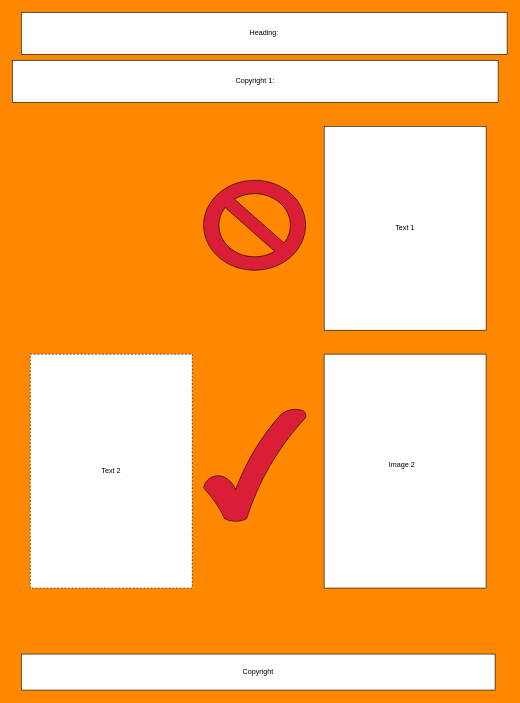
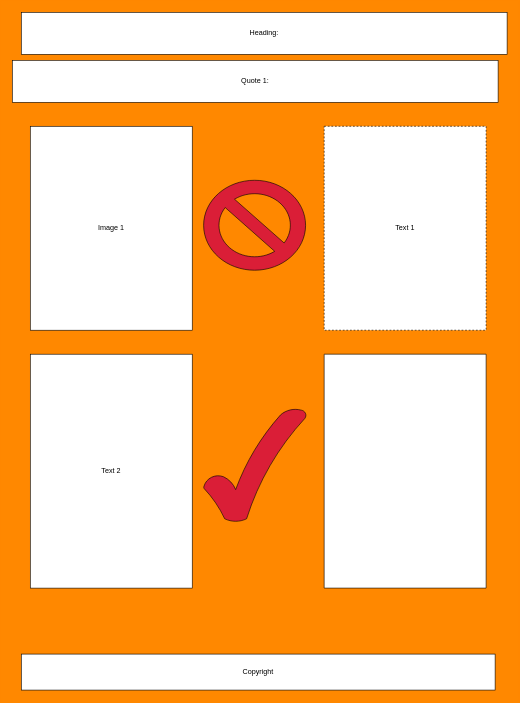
- <mxCell id="3" value="Copyright 1:" style="rounded=0;whiteSpace=wrap;html=1;" vertex="1" parent="1"><mxGeometry x="20" y="100" width="810" height="70" as="geometry" /></mxCell>
+ <mxCell id="3" value="Quote 1:" style="rounded=0;whiteSpace=wrap;html=1;" vertex="1" parent="1"><mxGeometry x="20" y="100" width="810" height="70" as="geometry" /></mxCell>
+ <mxCell id="4" value="Image 1" style="rounded=0;whiteSpace=wrap;html=1;" vertex="1" parent="1"><mxGeometry x="50" y="210" width="270" height="340" as="geometry" /></mxCell>
- <mxCell id="5" value="Text 1" style="rounded=0;whiteSpace=wrap;html=1;" vertex="1" parent="1"><mxGeometry x="540" y="210" width="270" height="340" as="geometry" /></mxCell>
+ <mxCell id="5" value="Text 1" style="rounded=0;whiteSpace=wrap;html=1;dashed=1;" vertex="1" parent="1"><mxGeometry x="540" y="210" width="270" height="340" as="geometry" /></mxCell>
- <mxCell id="11" value="Image 2" style="text;html=1;align=center;verticalAlign=middle;whiteSpace=wrap;rounded=0;" vertex="1" parent="1"><mxGeometry x="640" y="760" width="60" height="30" as="geometry" /></mxCell>
- <mxCell id="7" value="Text 2" style="rounded=0;whiteSpace=wrap;html=1;dashed=1;" vertex="1" parent="1"><mxGeometry x="50" y="590" width="270" height="390" as="geometry" /></mxCell>
+ <mxCell id="7" value="Text 2" style="rounded=0;whiteSpace=wrap;html=1;" vertex="1" parent="1"><mxGeometry x="50" y="590" width="270" height="390" as="geometry" /></mxCell>
